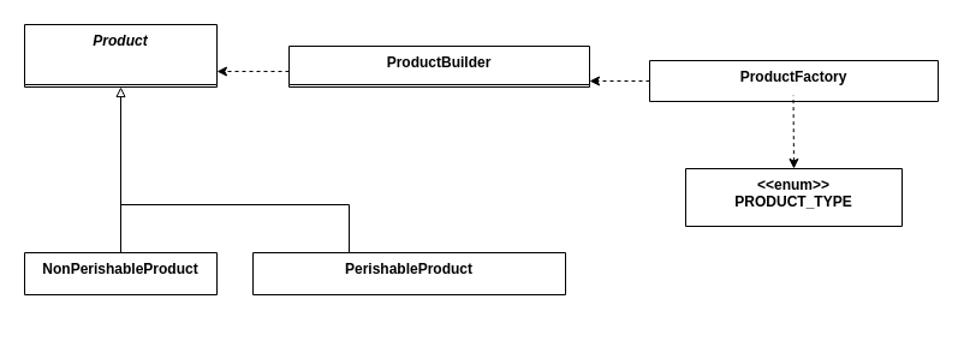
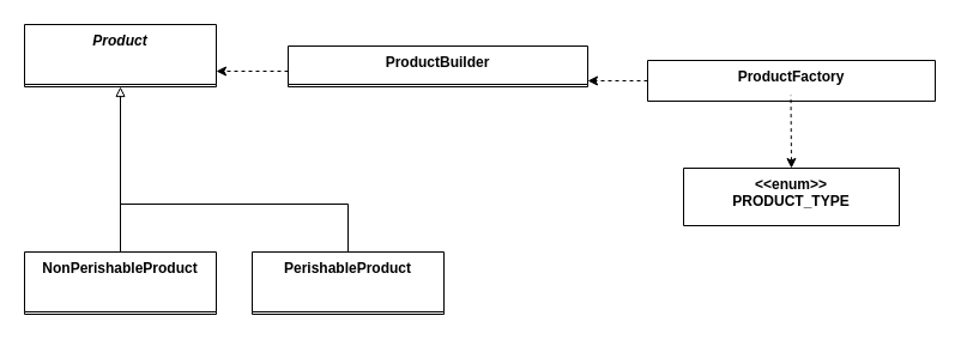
- <mxCell id="10" value="NonPerishableProduct" style="swimlane;fontStyle=1;align=center;verticalAlign=top;childLayout=stackLayout;horizontal=1;startSize=50;horizontalStack=0;resizeParent=1;resizeParentMax=0;resizeLast=0;collapsible=1;marginBottom=0;" vertex="1" parent="1"><mxGeometry x="20" y="210" width="160" height="35" as="geometry" /></mxCell>
+ <mxCell id="10" value="NonPerishableProduct" style="swimlane;fontStyle=1;align=center;verticalAlign=top;childLayout=stackLayout;horizontal=1;startSize=50;horizontalStack=0;resizeParent=1;resizeParentMax=0;resizeLast=0;collapsible=1;marginBottom=0;" vertex="1" parent="1"><mxGeometry x="20" y="210" width="160" height="52" as="geometry" /></mxCell>
- <mxCell id="12" value="PerishableProduct" style="swimlane;fontStyle=1;align=center;verticalAlign=top;childLayout=stackLayout;horizontal=1;startSize=50;horizontalStack=0;resizeParent=1;resizeParentMax=0;resizeLast=0;collapsible=1;marginBottom=0;" vertex="1" parent="1"><mxGeometry x="210" y="210" width="260" height="35" as="geometry" /></mxCell>
+ <mxCell id="12" value="PerishableProduct" style="swimlane;fontStyle=1;align=center;verticalAlign=top;childLayout=stackLayout;horizontal=1;startSize=50;horizontalStack=0;resizeParent=1;resizeParentMax=0;resizeLast=0;collapsible=1;marginBottom=0;" vertex="1" parent="1"><mxGeometry x="210" y="210" width="160" height="52" as="geometry" /></mxCell>
